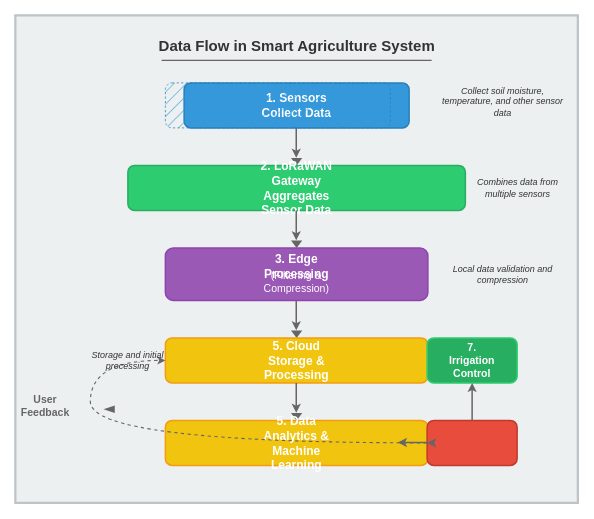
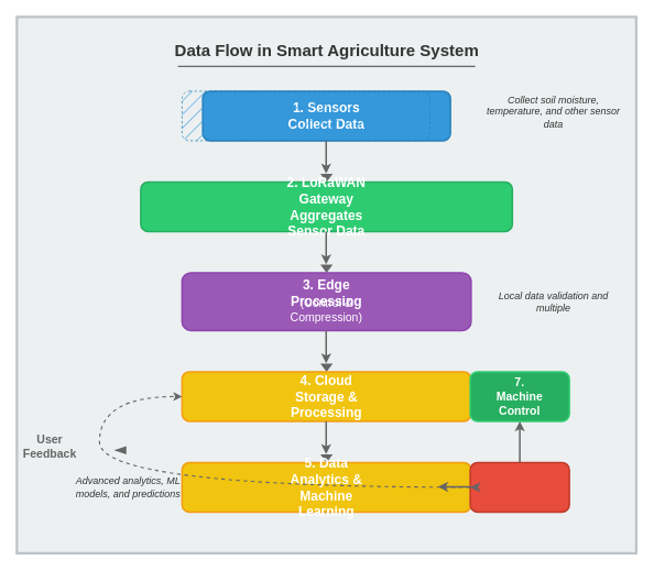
- <mxCell id="35" value="&lt;font style=&quot;font-size: 12px;&quot; color=&quot;#333333&quot;&gt;&lt;i&gt;Combines data from multiple sensors&lt;/i&gt;&lt;/font&gt;" style="text;html=1;strokeColor=none;fillColor=none;align=center;verticalAlign=middle;whiteSpace=wrap;rounded=0;" vertex="1" parent="1"><mxGeometry x="620" y="235" width="140" height="30" as="geometry" /></mxCell>
- <mxCell id="36" value="&lt;font style=&quot;font-size: 12px;&quot; color=&quot;#333333&quot;&gt;&lt;i&gt;Local data validation and compression&lt;/i&gt;&lt;/font&gt;" style="text;html=1;strokeColor=none;fillColor=none;align=center;verticalAlign=middle;whiteSpace=wrap;rounded=0;" vertex="1" parent="1"><mxGeometry x="590" y="350" width="160" height="30" as="geometry" /></mxCell>
+ <mxCell id="36" value="&lt;font style=&quot;font-size: 12px;&quot; color=&quot;#333333&quot;&gt;&lt;i&gt;Local data validation and multiple&lt;/i&gt;&lt;/font&gt;" style="text;html=1;strokeColor=none;fillColor=none;align=center;verticalAlign=middle;whiteSpace=wrap;rounded=0;" vertex="1" parent="1"><mxGeometry x="590" y="350" width="160" height="30" as="geometry" /></mxCell>
- <mxCell id="15" value="&lt;font style=&quot;font-size: 14px;&quot; color=&quot;#ffffff&quot;&gt;(Filtering &amp;amp; Compression)&lt;/font&gt;" style="text;html=1;strokeColor=none;fillColor=none;align=center;verticalAlign=middle;whiteSpace=wrap;rounded=0;" vertex="1" parent="1"><mxGeometry x="345" y="360" width="100" height="30" as="geometry" /></mxCell>
+ <mxCell id="15" value="&lt;font style=&quot;font-size: 14px;&quot; color=&quot;#ffffff&quot;&gt;(Control &amp;amp; Compression)&lt;/font&gt;" style="text;html=1;strokeColor=none;fillColor=none;align=center;verticalAlign=middle;whiteSpace=wrap;rounded=0;" vertex="1" parent="1"><mxGeometry x="345" y="360" width="100" height="30" as="geometry" /></mxCell>
- <mxCell id="37" value="&lt;font style=&quot;font-size: 12px;&quot; color=&quot;#333333&quot;&gt;&lt;i&gt;Storage and initial processing&lt;/i&gt;&lt;/font&gt;" style="text;html=1;strokeColor=none;fillColor=none;align=center;verticalAlign=middle;whiteSpace=wrap;rounded=0;" vertex="1" parent="1"><mxGeometry x="120" y="465" width="100" height="30" as="geometry" /></mxCell>
- <mxCell id="19" value="&lt;font style=&quot;font-size: 16px;&quot; color=&quot;#ffffff&quot;&gt;&lt;b&gt;5. Cloud Storage &amp;amp; Processing&lt;/b&gt;&lt;/font&gt;" style="text;html=1;strokeColor=none;fillColor=none;align=center;verticalAlign=middle;whiteSpace=wrap;rounded=0;" vertex="1" parent="1"><mxGeometry x="345" y="465" width="100" height="30" as="geometry" /></mxCell>
+ <mxCell id="19" value="&lt;font style=&quot;font-size: 16px;&quot; color=&quot;#ffffff&quot;&gt;&lt;b&gt;4. Cloud Storage &amp;amp; Processing&lt;/b&gt;&lt;/font&gt;" style="text;html=1;strokeColor=none;fillColor=none;align=center;verticalAlign=middle;whiteSpace=wrap;rounded=0;" vertex="1" parent="1"><mxGeometry x="345" y="465" width="100" height="30" as="geometry" /></mxCell>
- <mxCell id="32" value="&lt;font style=&quot;font-size: 14px;&quot; color=&quot;#ffffff&quot;&gt;&lt;b&gt;7. Irrigation Control&lt;/b&gt;&lt;/font&gt;" style="text;html=1;strokeColor=none;fillColor=none;align=center;verticalAlign=middle;whiteSpace=wrap;rounded=0;" vertex="1" parent="1"><mxGeometry x="599" y="465" width="60" height="30" as="geometry" /></mxCell>
+ <mxCell id="32" value="&lt;font style=&quot;font-size: 14px;&quot; color=&quot;#ffffff&quot;&gt;&lt;b&gt;7. Machine Control&lt;/b&gt;&lt;/font&gt;" style="text;html=1;strokeColor=none;fillColor=none;align=center;verticalAlign=middle;whiteSpace=wrap;rounded=0;" vertex="1" parent="1"><mxGeometry x="599" y="465" width="60" height="30" as="geometry" /></mxCell>
+ <mxCell id="38" value="&lt;font style=&quot;font-size: 12px;&quot; color=&quot;#333333&quot;&gt;&lt;i&gt;Advanced analytics, ML models, and predictions&lt;/i&gt;&lt;/font&gt;" style="text;html=1;strokeColor=none;fillColor=none;align=center;verticalAlign=middle;whiteSpace=wrap;rounded=0;" vertex="1" parent="1"><mxGeometry x="90" y="575" width="130" height="30" as="geometry" /></mxCell>
